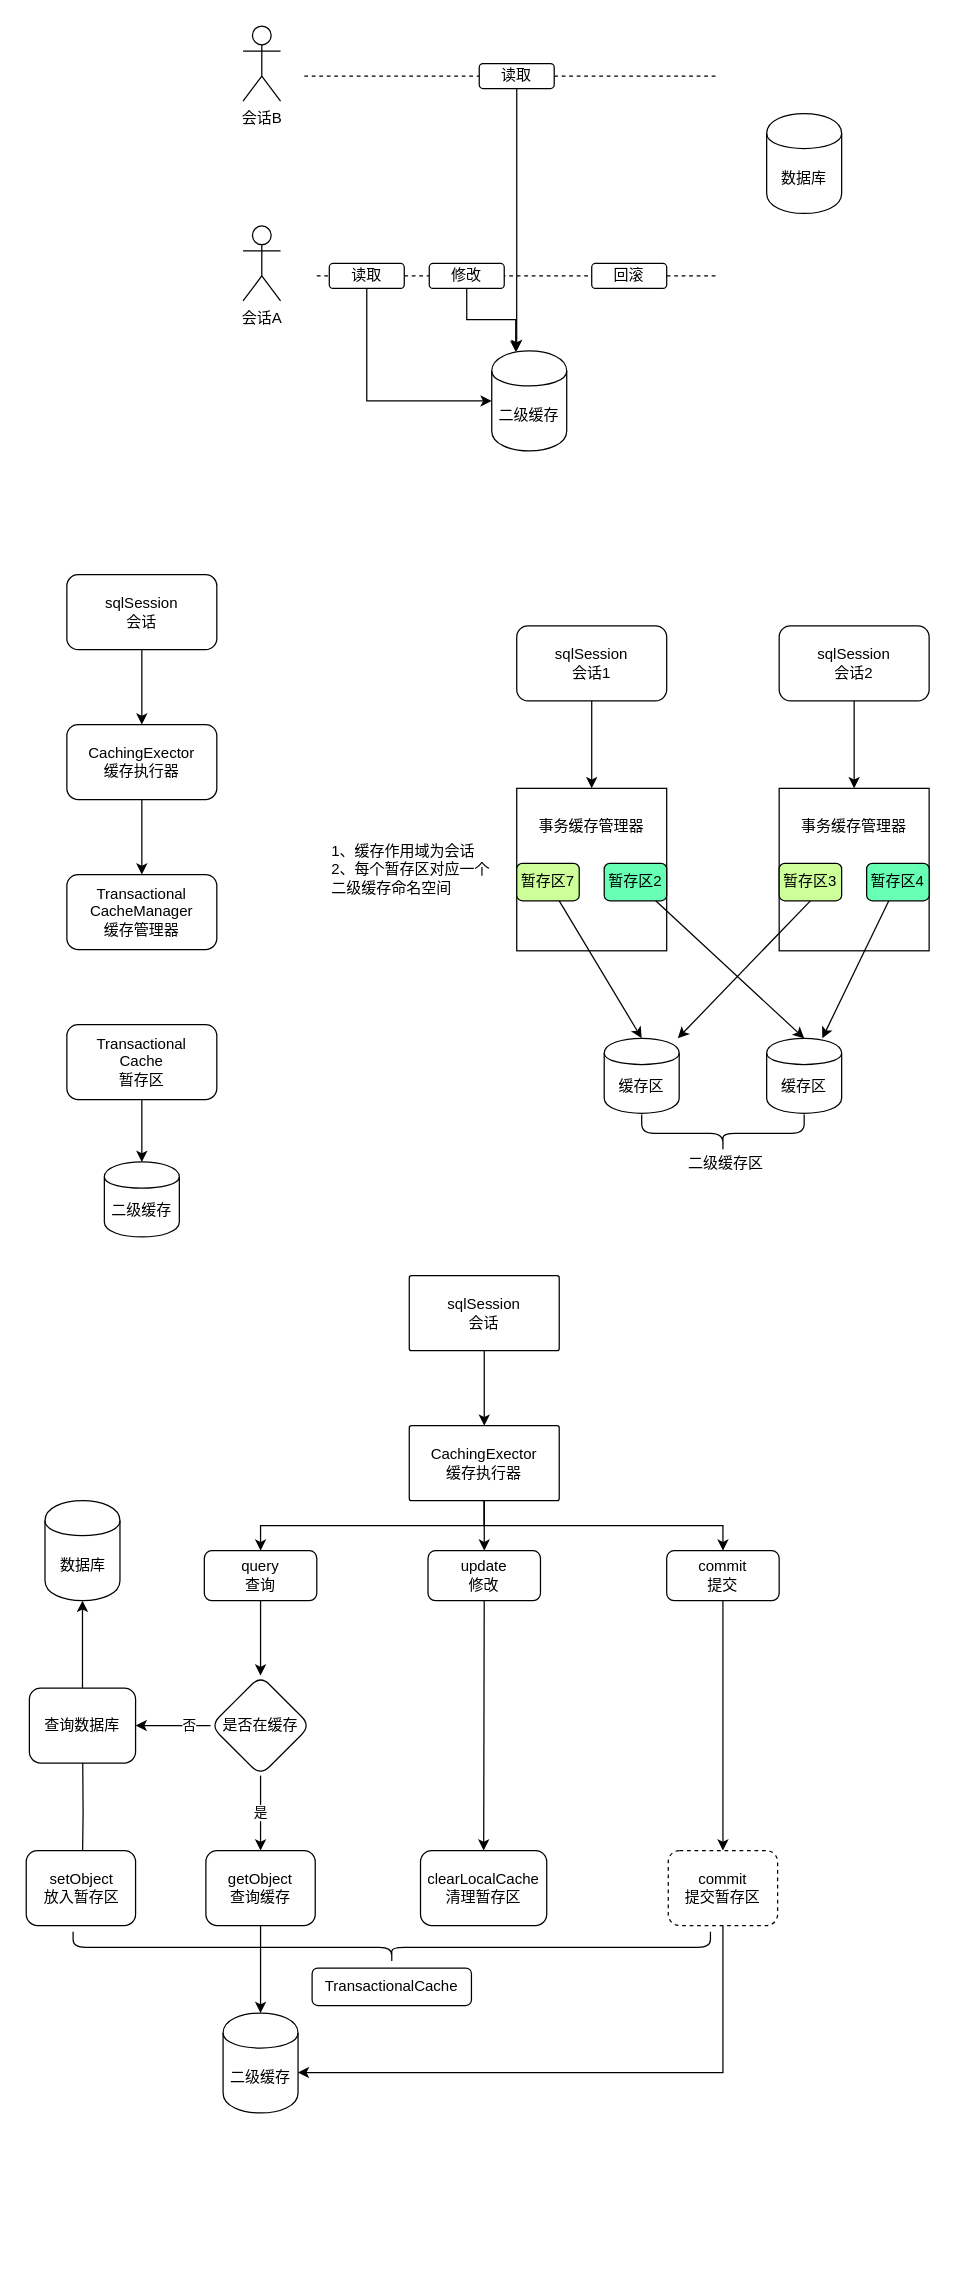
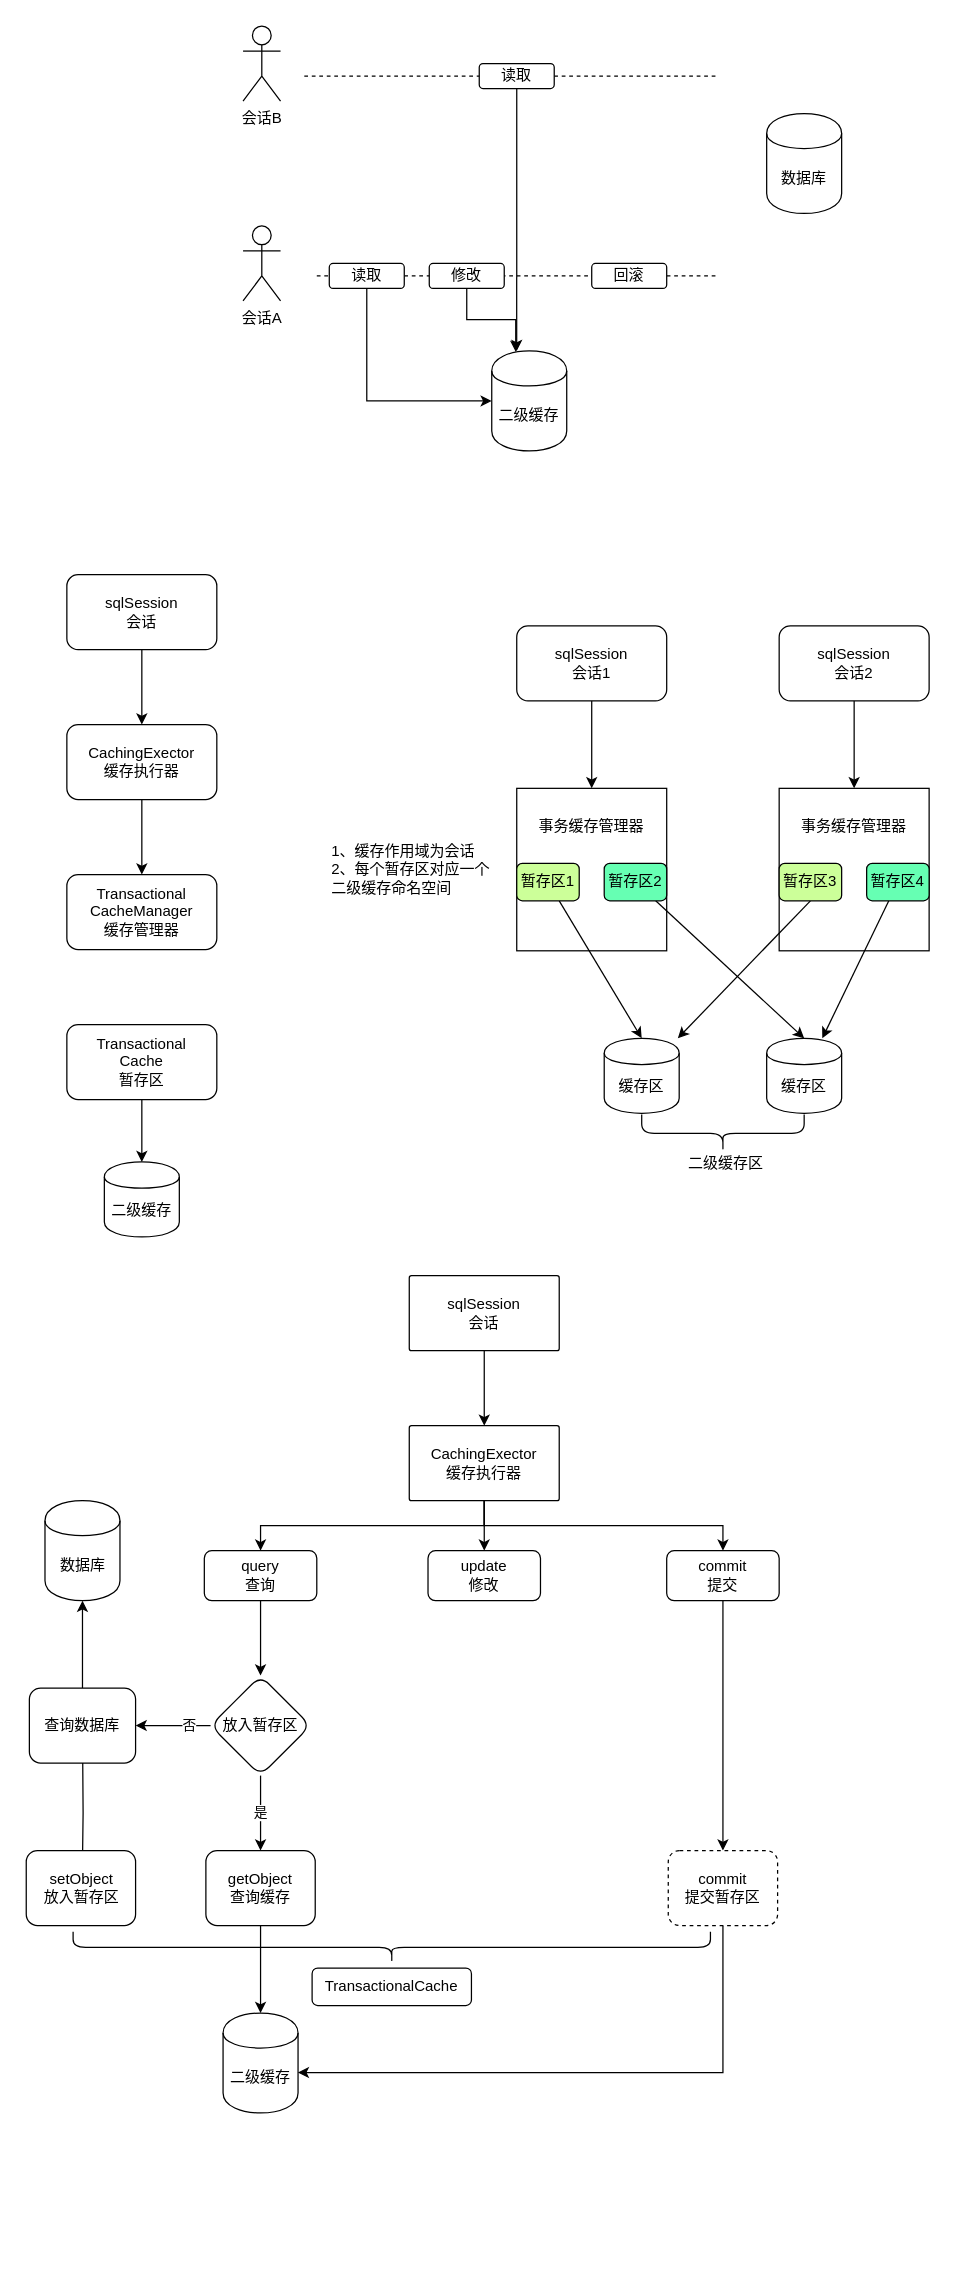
- <mxCell id="31" value="暂存区7" style="whiteSpace=wrap;html=1;rounded=1;fillColor=#CCFF99;" vertex="1" parent="1"><mxGeometry x="413" y="690" width="50" height="30" as="geometry" /></mxCell>
+ <mxCell id="31" value="暂存区1" style="whiteSpace=wrap;html=1;rounded=1;fillColor=#CCFF99;" vertex="1" parent="1"><mxGeometry x="413" y="690" width="50" height="30" as="geometry" /></mxCell>
- <mxCell id="52" style="edgeStyle=none;rounded=0;orthogonalLoop=1;jettySize=auto;html=1;" edge="1" parent="1" source="53" target="68"><mxGeometry relative="1" as="geometry" /></mxCell>
- <mxCell id="59" value="是否在缓存" style="rhombus;whiteSpace=wrap;html=1;rounded=1;" vertex="1" parent="1"><mxGeometry x="168" y="1340" width="80" height="80" as="geometry" /></mxCell>
+ <mxCell id="59" value="放入暂存区" style="rhombus;whiteSpace=wrap;html=1;rounded=1;" vertex="1" parent="1"><mxGeometry x="168" y="1340" width="80" height="80" as="geometry" /></mxCell>
- <mxCell id="68" value="clearLocalCache&lt;br&gt;清理暂存区" style="whiteSpace=wrap;html=1;rounded=1;" vertex="1" parent="1"><mxGeometry x="336" y="1480" width="101" height="60" as="geometry" /></mxCell>
